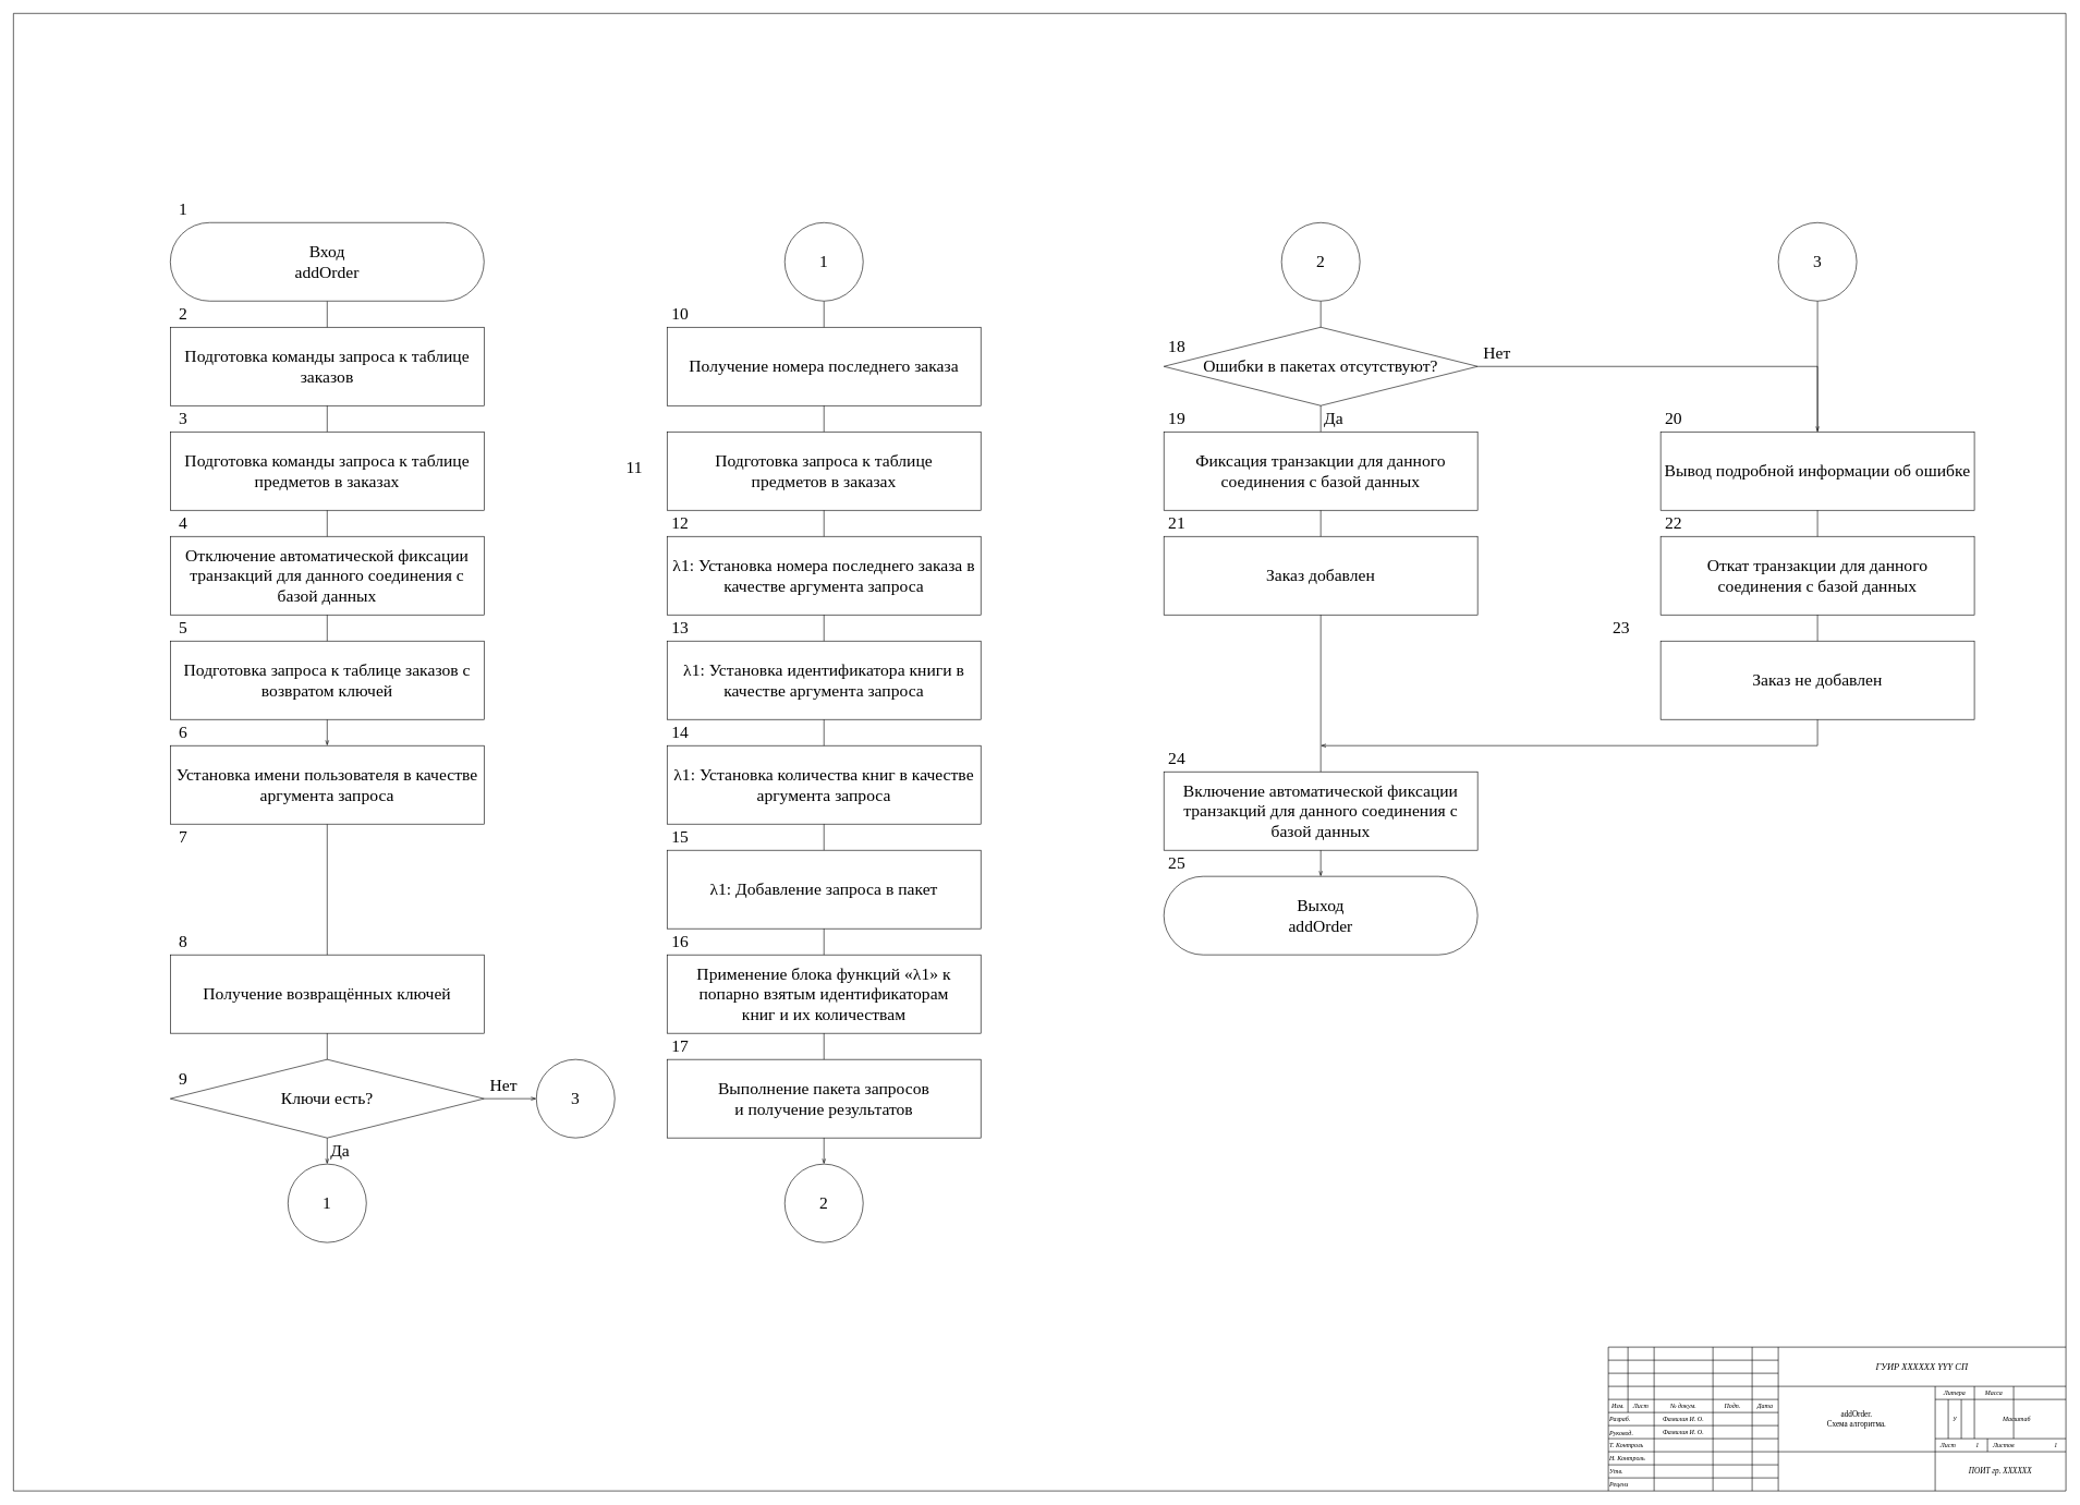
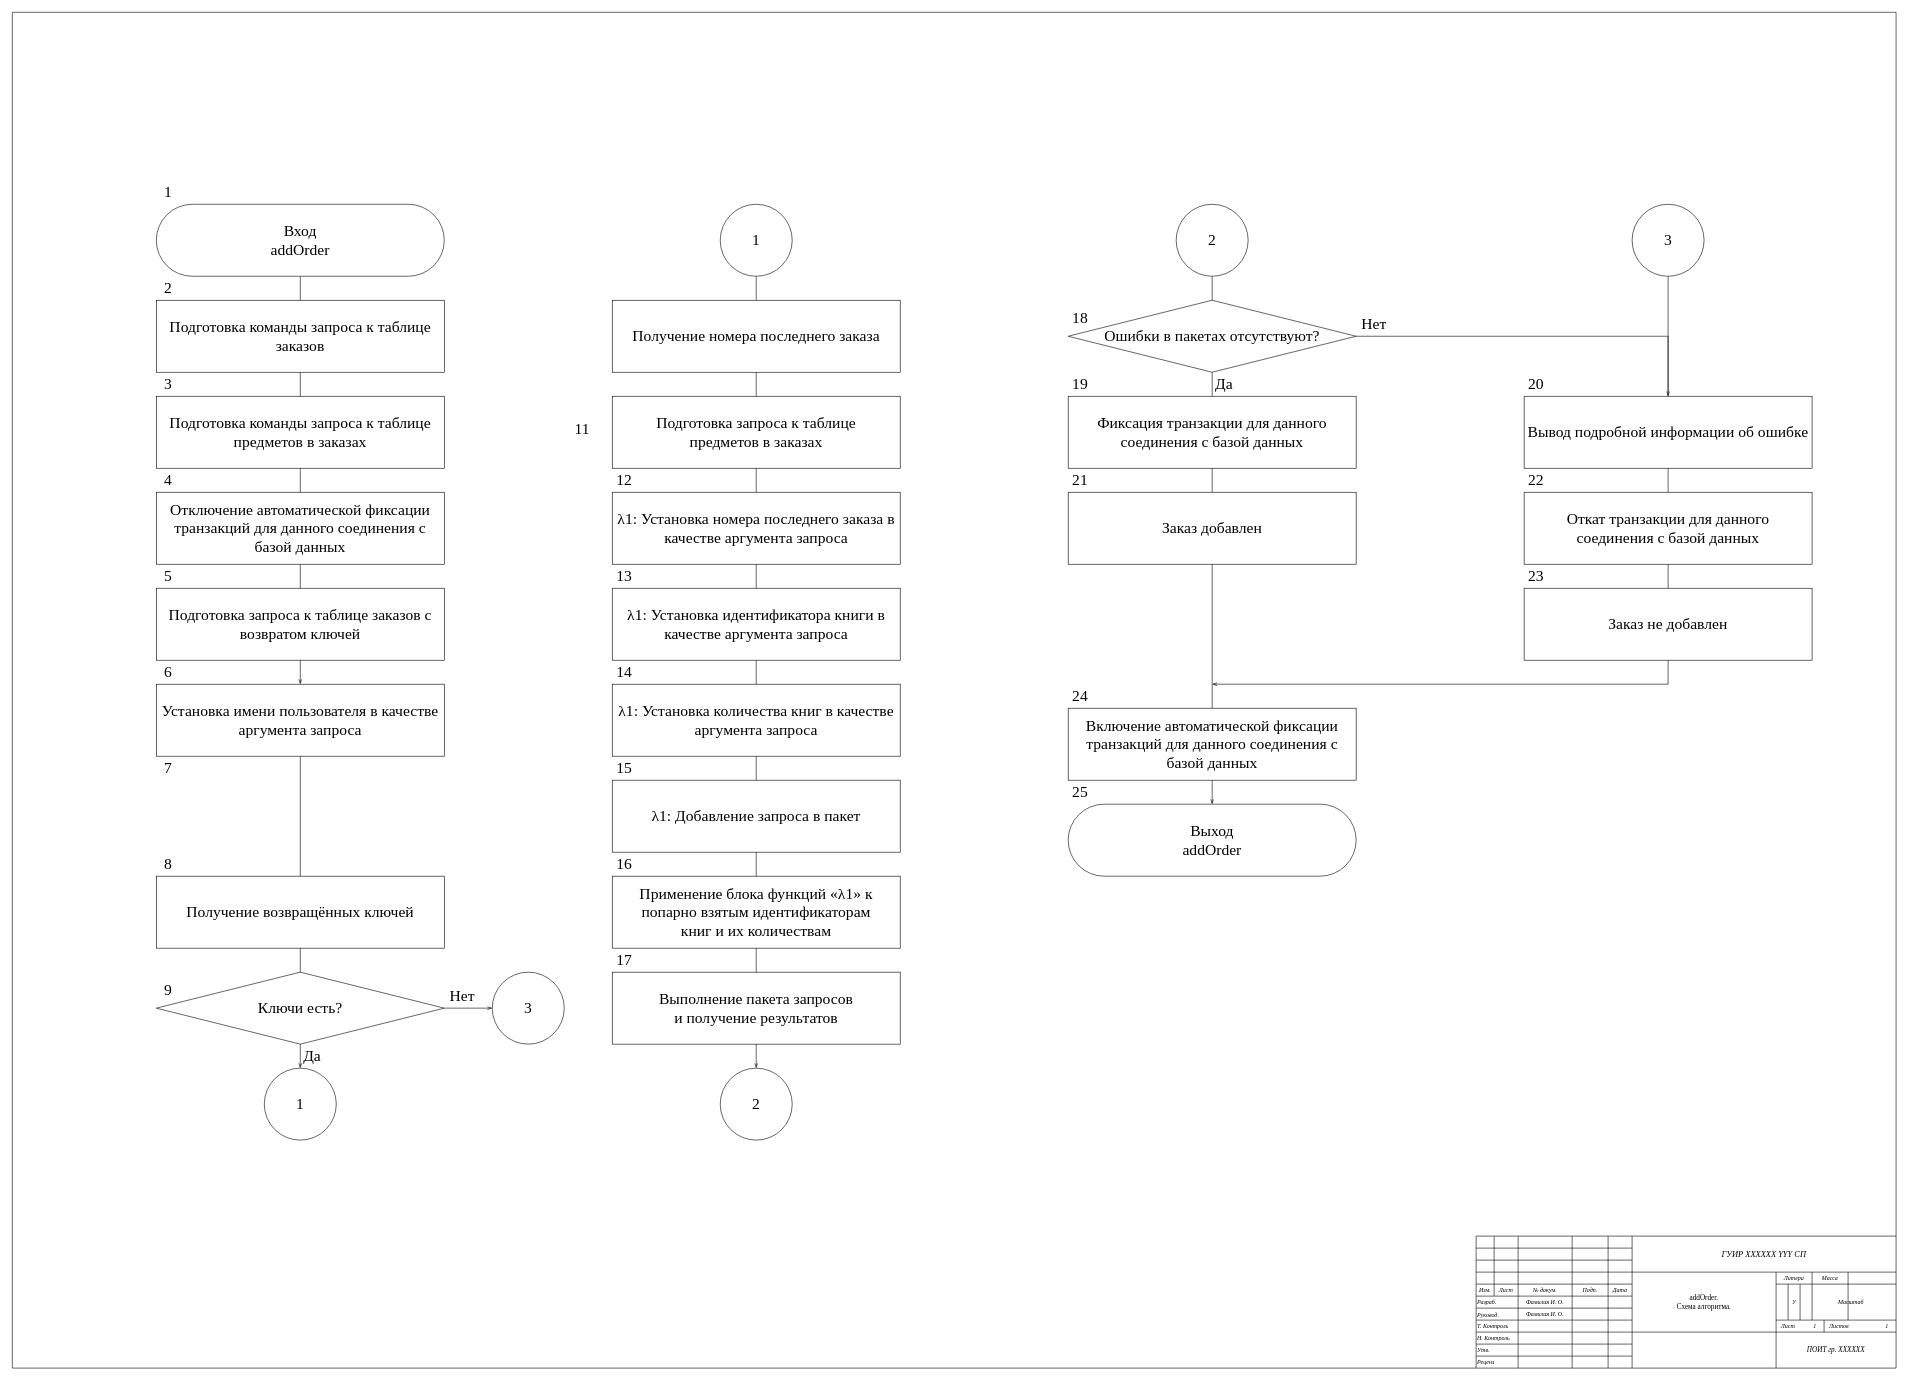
- <mxCell id="99" value="10" style="text;html=1;strokeColor=none;fillColor=none;align=center;verticalAlign=middle;whiteSpace=wrap;rounded=0;fontSize=26;fontFamily=Times New Roman;strokeWidth=1;" parent="1" vertex="1"><mxGeometry x="1020" y="460" width="40" height="40" as="geometry" /></mxCell>
- <mxCell id="112" value="23" style="text;html=1;strokeColor=none;fillColor=none;align=center;verticalAlign=middle;whiteSpace=wrap;rounded=0;fontSize=26;fontFamily=Times New Roman;strokeWidth=1;" parent="1" vertex="1"><mxGeometry x="2460" y="940" width="40" height="40" as="geometry" /></mxCell>
+ <mxCell id="112" value="23" style="text;html=1;strokeColor=none;fillColor=none;align=center;verticalAlign=middle;whiteSpace=wrap;rounded=0;fontSize=26;fontFamily=Times New Roman;strokeWidth=1;" parent="1" vertex="1"><mxGeometry x="2540" y="940" width="40" height="40" as="geometry" /></mxCell>
